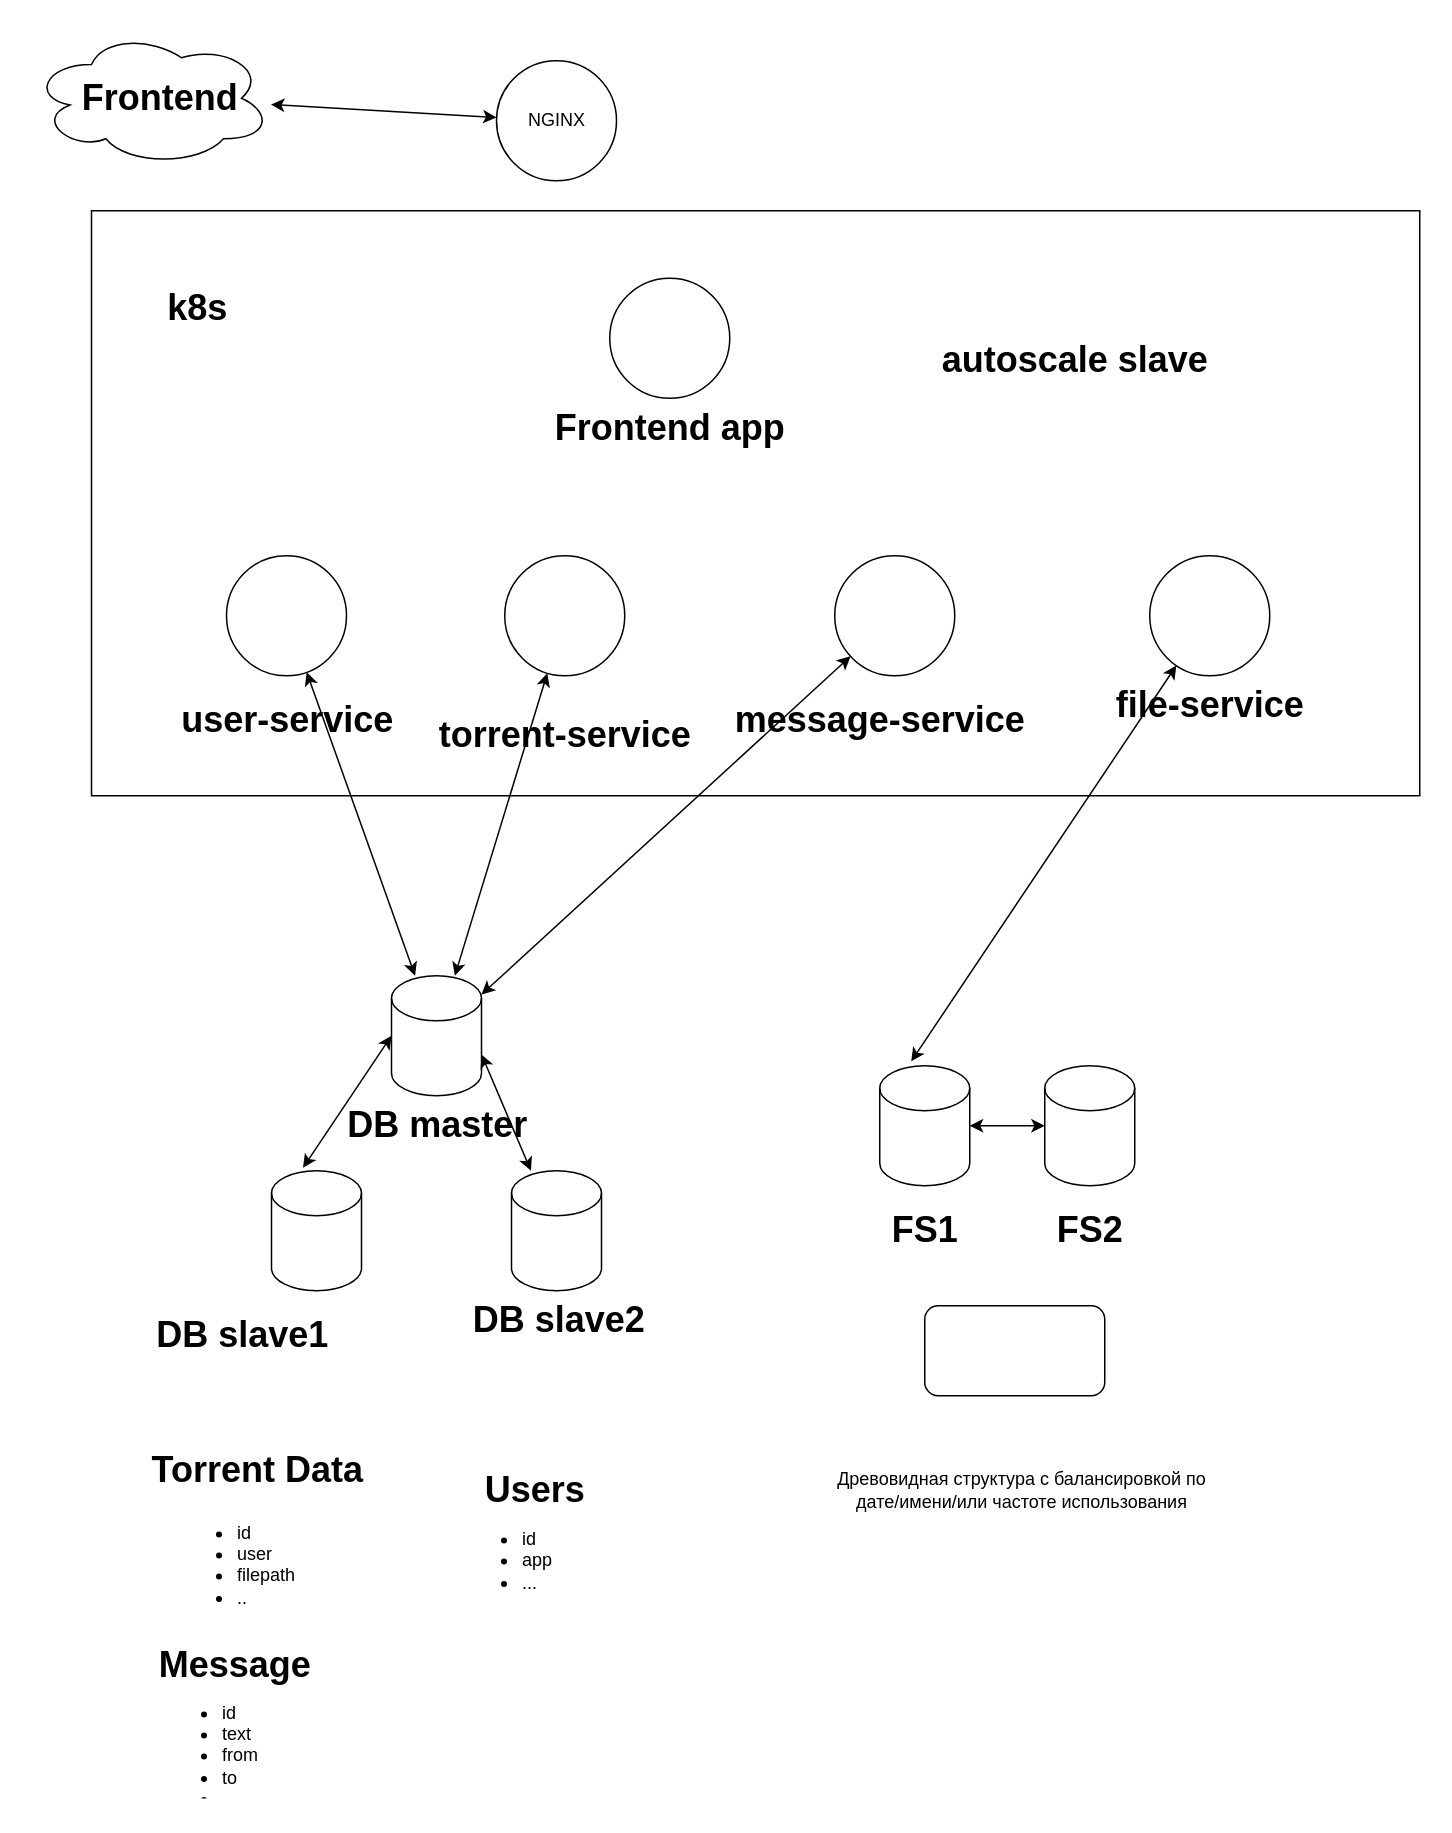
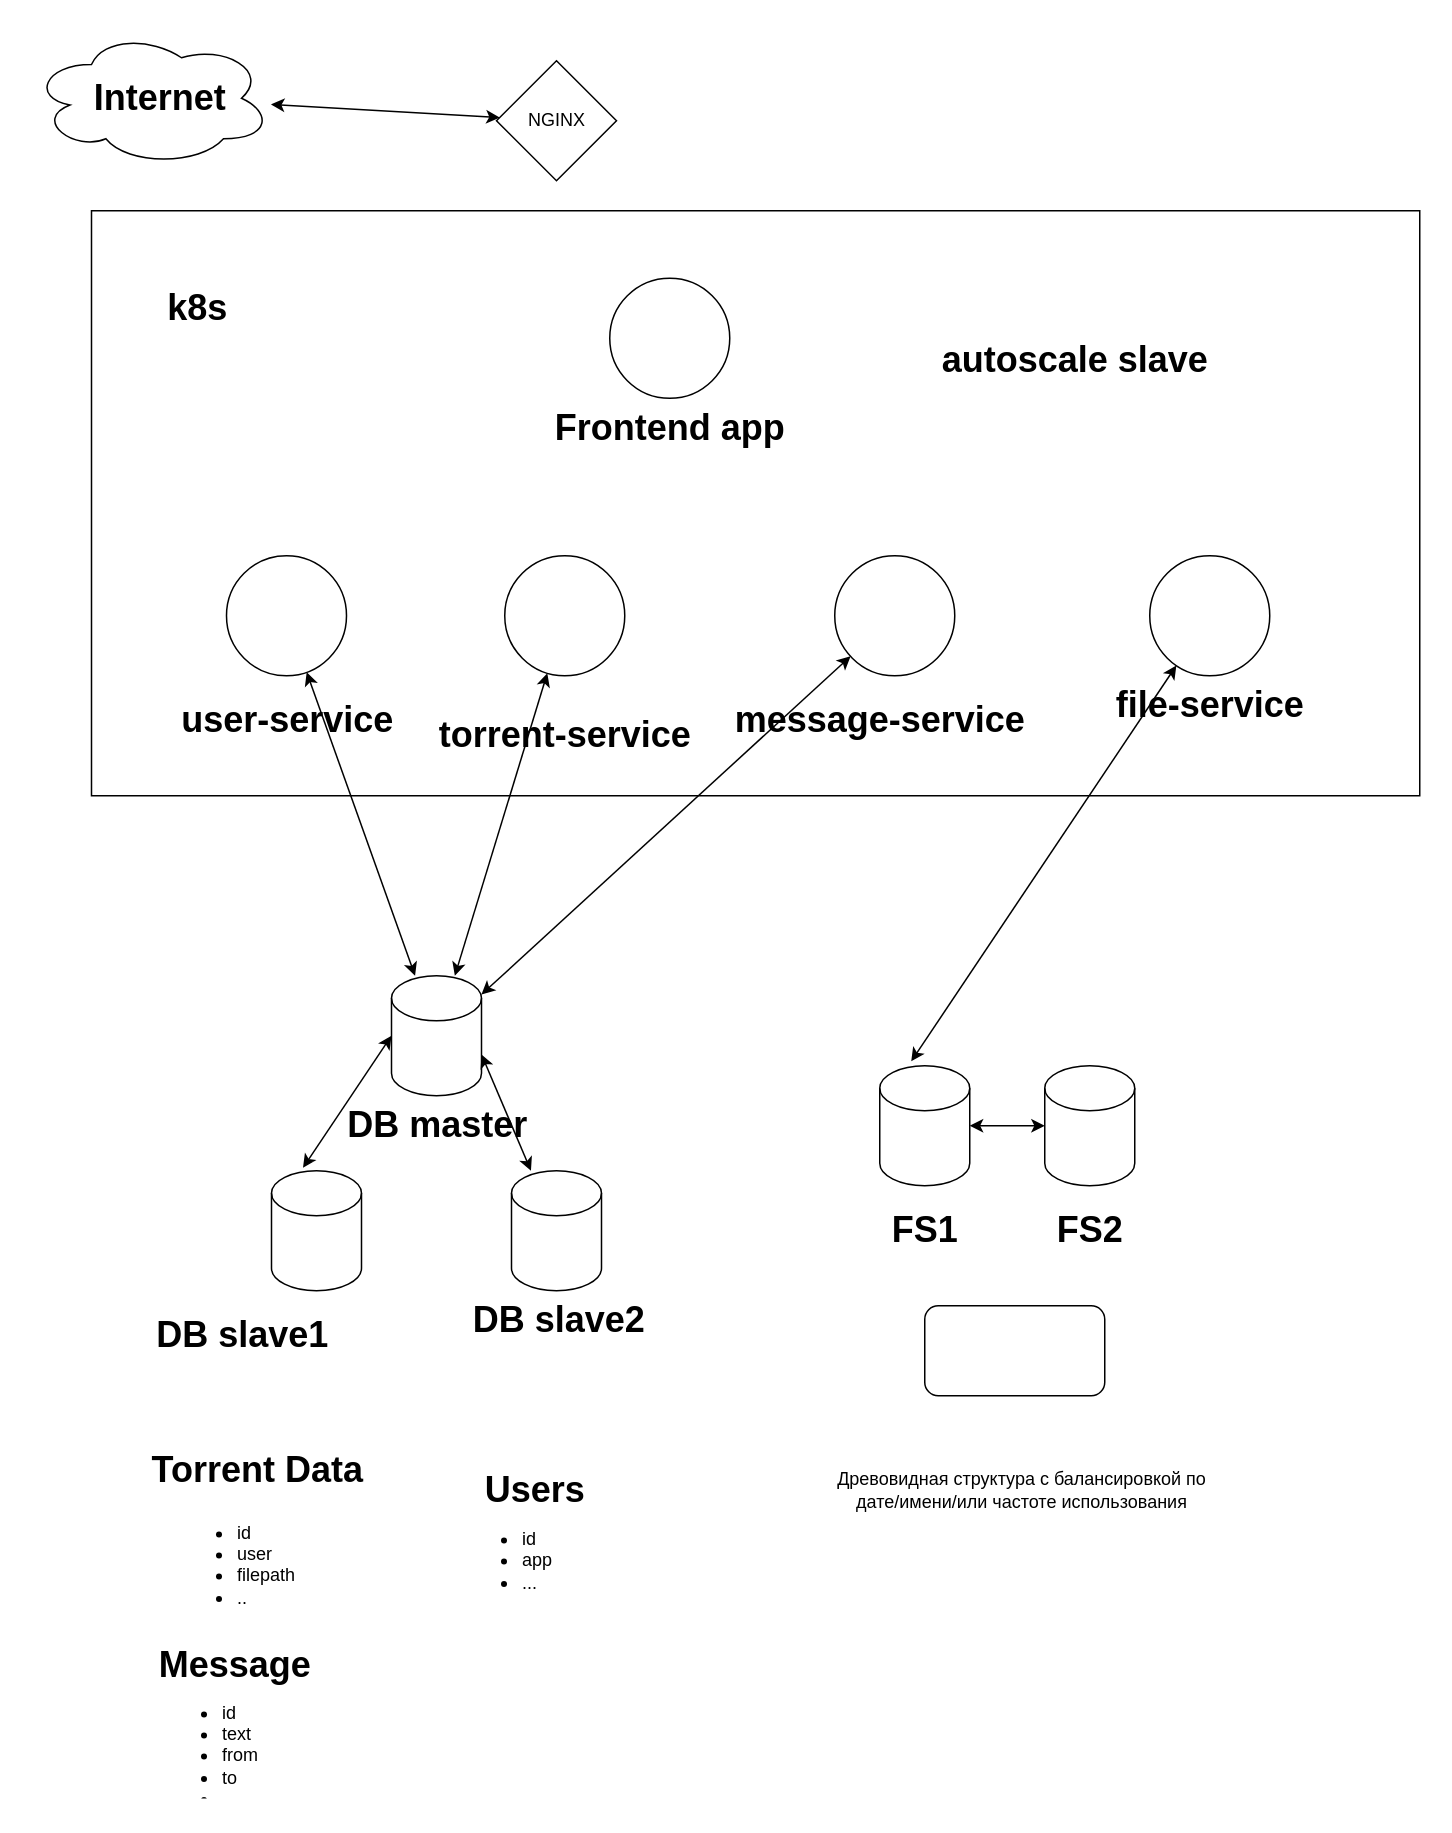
- <mxCell id="4" value="Frontend" style="text;strokeColor=none;fillColor=none;html=1;fontSize=24;fontStyle=1;verticalAlign=middle;align=center;" vertex="1" parent="1"><mxGeometry x="56" y="45" width="100" height="40" as="geometry" /></mxCell>
+ <mxCell id="4" value="Internet" style="text;strokeColor=none;fillColor=none;html=1;fontSize=24;fontStyle=1;verticalAlign=middle;align=center;" vertex="1" parent="1"><mxGeometry x="56" y="45" width="100" height="40" as="geometry" /></mxCell>
- <mxCell id="5" value="NGINX" style="ellipse;whiteSpace=wrap;html=1;" vertex="1" parent="1"><mxGeometry x="330.5" y="40" width="80" height="80" as="geometry" /></mxCell>
+ <mxCell id="5" value="NGINX" style="rhombus;whiteSpace=wrap;html=1;" vertex="1" parent="1"><mxGeometry x="330.5" y="40" width="80" height="80" as="geometry" /></mxCell>
